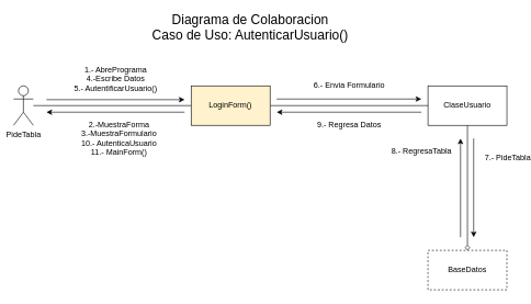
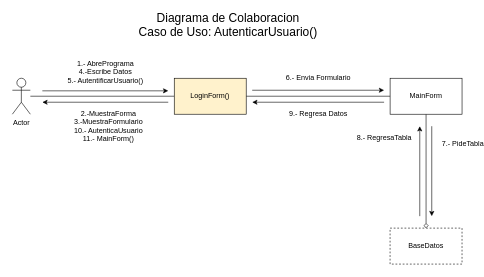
- <mxCell id="5" value="ClaseUsuario" style="rounded=0;whiteSpace=wrap;html=1;" vertex="1" parent="1"><mxGeometry x="650" y="130" width="120" height="60" as="geometry" /></mxCell>
+ <mxCell id="5" value="MainForm" style="rounded=0;whiteSpace=wrap;html=1;" vertex="1" parent="1"><mxGeometry x="650" y="130" width="120" height="60" as="geometry" /></mxCell>
- <mxCell id="3" value="PideTabla" style="shape=umlActor;verticalLabelPosition=bottom;labelBackgroundColor=#ffffff;verticalAlign=top;html=1;outlineConnect=0;" vertex="1" parent="1"><mxGeometry x="20" y="130" width="30" height="60" as="geometry" /></mxCell>
+ <mxCell id="3" value="Actor" style="shape=umlActor;verticalLabelPosition=bottom;labelBackgroundColor=#ffffff;verticalAlign=top;html=1;outlineConnect=0;" vertex="1" parent="1"><mxGeometry x="20" y="130" width="30" height="60" as="geometry" /></mxCell>
